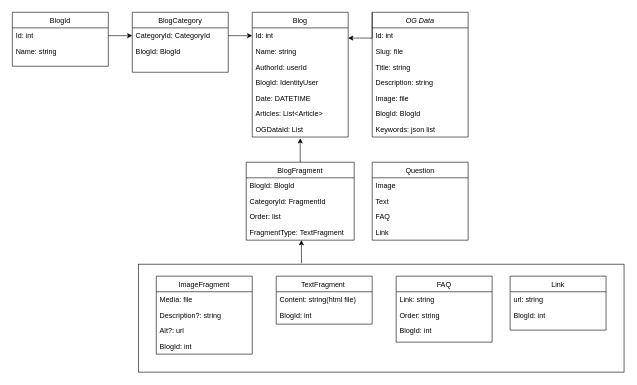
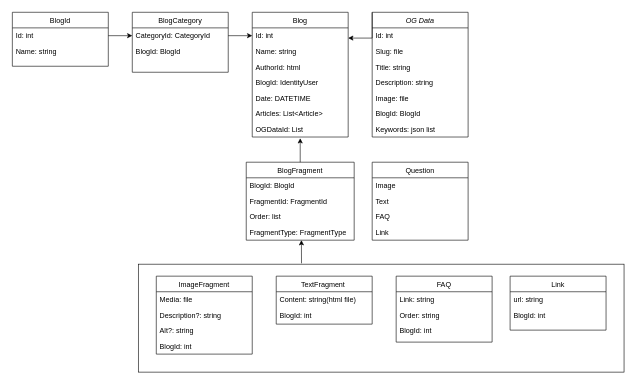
- <mxCell id="14" value="AuthorId: userId" style="text;align=left;verticalAlign=top;spacingLeft=4;spacingRight=4;overflow=hidden;rotatable=0;points=[[0,0.5],[1,0.5]];portConstraint=eastwest;rounded=0;shadow=0;html=0;" parent="11" vertex="1"><mxGeometry y="78" width="160" height="26" as="geometry" /></mxCell>
+ <mxCell id="14" value="AuthorId: html" style="text;align=left;verticalAlign=top;spacingLeft=4;spacingRight=4;overflow=hidden;rotatable=0;points=[[0,0.5],[1,0.5]];portConstraint=eastwest;rounded=0;shadow=0;html=0;" parent="11" vertex="1"><mxGeometry y="78" width="160" height="26" as="geometry" /></mxCell>
- <mxCell id="21" value="CategoryId: FragmentId" style="text;align=left;verticalAlign=top;spacingLeft=4;spacingRight=4;overflow=hidden;rotatable=0;points=[[0,0.5],[1,0.5]];portConstraint=eastwest;" vertex="1" parent="19"><mxGeometry y="52" width="180" height="26" as="geometry" /></mxCell>
+ <mxCell id="21" value="FragmentId: FragmentId" style="text;align=left;verticalAlign=top;spacingLeft=4;spacingRight=4;overflow=hidden;rotatable=0;points=[[0,0.5],[1,0.5]];portConstraint=eastwest;" vertex="1" parent="19"><mxGeometry y="52" width="180" height="26" as="geometry" /></mxCell>
- <mxCell id="23" value="FragmentType: TextFragment" style="text;align=left;verticalAlign=top;spacingLeft=4;spacingRight=4;overflow=hidden;rotatable=0;points=[[0,0.5],[1,0.5]];portConstraint=eastwest;" vertex="1" parent="19"><mxGeometry y="104" width="180" height="26" as="geometry" /></mxCell>
+ <mxCell id="23" value="FragmentType: FragmentType" style="text;align=left;verticalAlign=top;spacingLeft=4;spacingRight=4;overflow=hidden;rotatable=0;points=[[0,0.5],[1,0.5]];portConstraint=eastwest;" vertex="1" parent="19"><mxGeometry y="104" width="180" height="26" as="geometry" /></mxCell>
- <mxCell id="42" value="Alt?: url" style="text;align=left;verticalAlign=top;spacingLeft=4;spacingRight=4;overflow=hidden;rotatable=0;points=[[0,0.5],[1,0.5]];portConstraint=eastwest;" vertex="1" parent="39"><mxGeometry y="78" width="160" height="26" as="geometry" /></mxCell>
+ <mxCell id="42" value="Alt?: string" style="text;align=left;verticalAlign=top;spacingLeft=4;spacingRight=4;overflow=hidden;rotatable=0;points=[[0,0.5],[1,0.5]];portConstraint=eastwest;" vertex="1" parent="39"><mxGeometry y="78" width="160" height="26" as="geometry" /></mxCell>
